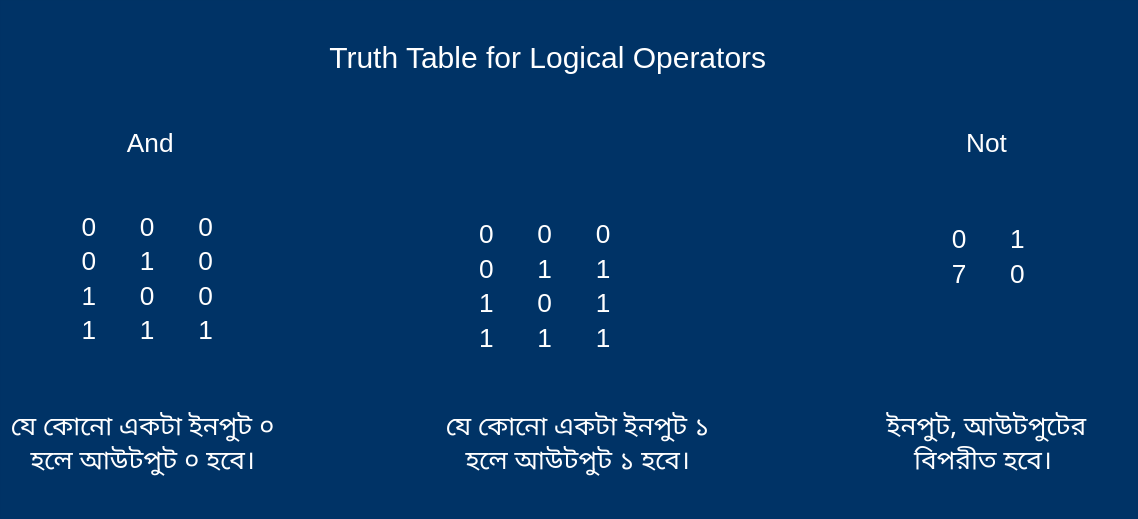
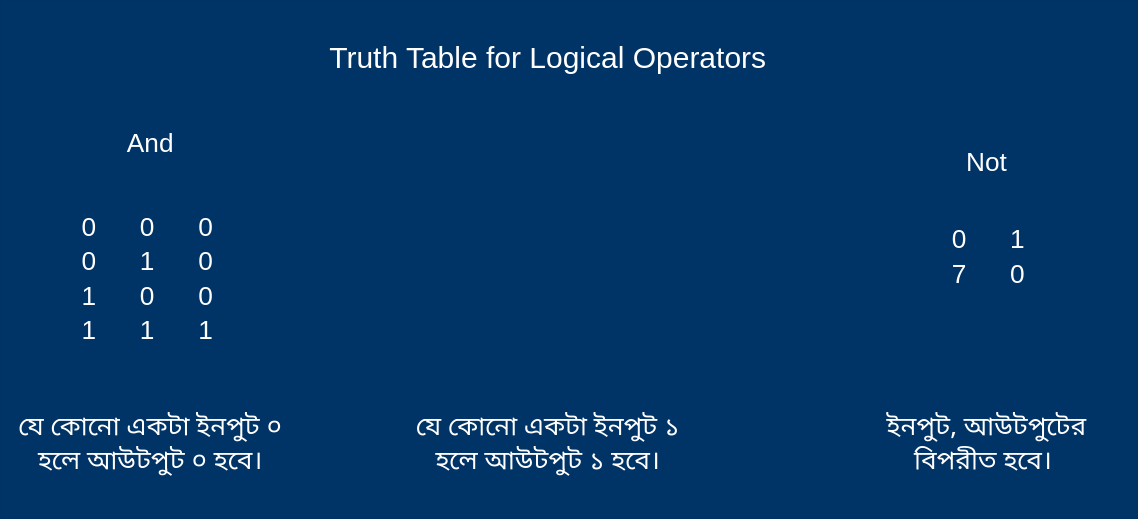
- <mxCell id="4" value="&lt;font style=&quot;&quot;&gt;&lt;font style=&quot;font-size: 35px;&quot;&gt;Not&lt;/font&gt;&lt;br&gt;&lt;/font&gt;" style="text;strokeColor=none;align=center;fillColor=none;html=1;verticalAlign=middle;whiteSpace=wrap;rounded=0;strokeWidth=1;fontSize=17;fontColor=#FFFFFF;" vertex="1" parent="1"><mxGeometry x="1240" y="150" width="150" height="80" as="geometry" /></mxCell>
+ <mxCell id="4" value="&lt;font style=&quot;&quot;&gt;&lt;font style=&quot;font-size: 35px;&quot;&gt;Not&lt;/font&gt;&lt;br&gt;&lt;/font&gt;" style="text;strokeColor=none;align=center;fillColor=none;html=1;verticalAlign=middle;whiteSpace=wrap;rounded=0;strokeWidth=1;fontSize=17;fontColor=#FFFFFF;" vertex="1" parent="1"><mxGeometry x="1240" y="175" width="150" height="80" as="geometry" /></mxCell>
- <mxCell id="6" value="&lt;table&gt;&lt;tbody&gt;&lt;tr&gt;&lt;td&gt;0&lt;span style=&quot;white-space: pre;&quot;&gt;&#09;&lt;/span&gt;0&lt;span style=&quot;white-space: pre;&quot;&gt;&#09;&lt;/span&gt;0&lt;br&gt;&lt;/td&gt;&lt;td&gt;&lt;br&gt;&lt;/td&gt;&lt;td&gt;&lt;br&gt;&lt;/td&gt;&lt;/tr&gt;&lt;tr&gt;&lt;td&gt;0&lt;span style=&quot;white-space: pre;&quot;&gt;&#09;&lt;/span&gt;1&lt;span style=&quot;white-space: pre;&quot;&gt;&#09;&lt;/span&gt;1&lt;br&gt;&lt;/td&gt;&lt;td&gt;&lt;br&gt;&lt;/td&gt;&lt;td&gt;&lt;br&gt;&lt;/td&gt;&lt;/tr&gt;&lt;tr&gt;&lt;td&gt;1&lt;span style=&quot;white-space: pre;&quot;&gt;&#09;&lt;/span&gt;0&lt;span style=&quot;white-space: pre;&quot;&gt;&#09;&lt;/span&gt;1&lt;/td&gt;&lt;td&gt;&lt;br&gt;&lt;/td&gt;&lt;td&gt;&lt;br&gt;&lt;/td&gt;&lt;/tr&gt;&lt;tr&gt;&lt;td&gt;1&lt;span style=&quot;white-space: pre;&quot;&gt;&#09;&lt;/span&gt;1&lt;span style=&quot;white-space: pre;&quot;&gt;&#09;&lt;/span&gt;1&lt;/td&gt;&lt;td&gt;&lt;br&gt;&lt;/td&gt;&lt;td&gt;&lt;br&gt;&lt;/td&gt;&lt;/tr&gt;&lt;/tbody&gt;&lt;/table&gt;" style="text;strokeColor=none;align=center;fillColor=none;html=1;verticalAlign=middle;whiteSpace=wrap;rounded=0;strokeWidth=1;fontSize=35;fontColor=#FFFFFF;" vertex="1" parent="1"><mxGeometry x="600" y="230" width="260" height="300" as="geometry" /></mxCell>
- <mxCell id="8" value="&lt;font face=&quot;Noto Sans Bengali&quot; data-font-src=&quot;https://fonts.googleapis.com/css?family=Noto+Sans+Bengali&quot;&gt;যে কোনো একটা ইনপুট ০ হলে আউটপুট ০ হবে।&lt;/font&gt;" style="text;strokeColor=none;align=center;fillColor=none;html=1;verticalAlign=top;whiteSpace=wrap;rounded=0;strokeWidth=1;fontSize=35;fontColor=#FFFFFF;" vertex="1" parent="1"><mxGeometry x="10" y="540" width="360" height="130" as="geometry" /></mxCell>
+ <mxCell id="8" value="&lt;font face=&quot;Noto Sans Bengali&quot; data-font-src=&quot;https://fonts.googleapis.com/css?family=Noto+Sans+Bengali&quot;&gt;যে কোনো একটা ইনপুট ০ হলে আউটপুট ০ হবে।&lt;/font&gt;" style="text;strokeColor=none;align=center;fillColor=none;html=1;verticalAlign=top;whiteSpace=wrap;rounded=0;strokeWidth=1;fontSize=35;fontColor=#FFFFFF;" vertex="1" parent="1"><mxGeometry x="20" y="540" width="360" height="130" as="geometry" /></mxCell>
- <mxCell id="9" value="&lt;font face=&quot;Noto Sans Bengali&quot; data-font-src=&quot;https://fonts.googleapis.com/css?family=Noto+Sans+Bengali&quot;&gt;যে কোনো একটা ইনপুট ১ হলে আউটপুট ১ হবে।&lt;/font&gt;" style="text;strokeColor=none;align=center;fillColor=none;html=1;verticalAlign=top;whiteSpace=wrap;rounded=0;strokeWidth=1;fontSize=35;fontColor=#FFFFFF;" vertex="1" parent="1"><mxGeometry x="590" y="540" width="360" height="130" as="geometry" /></mxCell>
+ <mxCell id="9" value="&lt;font face=&quot;Noto Sans Bengali&quot; data-font-src=&quot;https://fonts.googleapis.com/css?family=Noto+Sans+Bengali&quot;&gt;যে কোনো একটা ইনপুট ১ হলে আউটপুট ১ হবে।&lt;/font&gt;" style="text;strokeColor=none;align=center;fillColor=none;html=1;verticalAlign=top;whiteSpace=wrap;rounded=0;strokeWidth=1;fontSize=35;fontColor=#FFFFFF;" vertex="1" parent="1"><mxGeometry x="550" y="540" width="360" height="130" as="geometry" /></mxCell>
